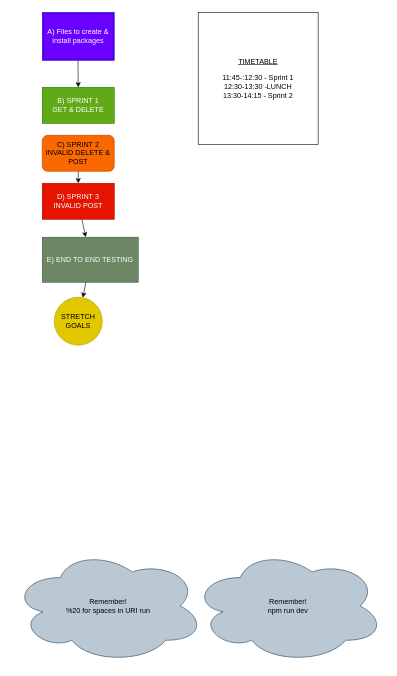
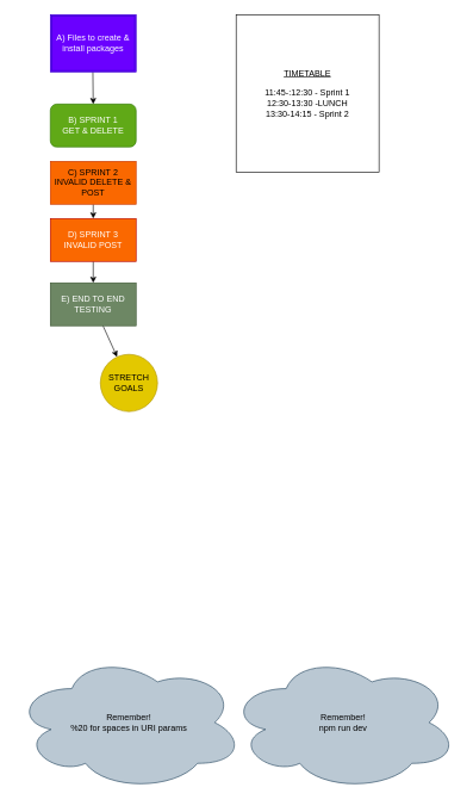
- <mxCell id="6" value="B) SPRINT 1&lt;br&gt;GET &amp;amp; DELETE" style="rounded=0;whiteSpace=wrap;html=1;fillColor=#60a917;fontColor=#ffffff;strokeColor=#2D7600;" parent="1" vertex="1"><mxGeometry x="70" y="145" width="120" height="60" as="geometry" /></mxCell>
+ <mxCell id="6" value="B) SPRINT 1&lt;br&gt;GET &amp;amp; DELETE" style="whiteSpace=wrap;html=1;fillColor=#60a917;fontColor=#ffffff;strokeColor=#2D7600;rounded=1;" parent="1" vertex="1"><mxGeometry x="70" y="145" width="120" height="60" as="geometry" /></mxCell>
- <mxCell id="8" value="C) SPRINT 2&lt;br&gt;INVALID DELETE &amp;amp;&lt;br&gt;POST" style="whiteSpace=wrap;html=1;fillColor=#fa6800;fontColor=#000000;strokeColor=#C73500;rounded=1;" parent="1" vertex="1"><mxGeometry x="70" y="225" width="120" height="60" as="geometry" /></mxCell>
+ <mxCell id="8" value="C) SPRINT 2&lt;br&gt;INVALID DELETE &amp;amp;&lt;br&gt;POST" style="rounded=0;whiteSpace=wrap;html=1;fillColor=#fa6800;fontColor=#000000;strokeColor=#C73500;" parent="1" vertex="1"><mxGeometry x="70" y="225" width="120" height="60" as="geometry" /></mxCell>
- <mxCell id="10" value="&lt;span style=&quot;color: rgb(255, 255, 255);&quot;&gt;D) SPRINT 3&lt;/span&gt;&lt;br style=&quot;color: rgb(255, 255, 255);&quot;&gt;&lt;span style=&quot;color: rgb(255, 255, 255);&quot;&gt;INVALID POST&lt;/span&gt;" style="rounded=0;whiteSpace=wrap;html=1;fillColor=#e51400;fontColor=#ffffff;strokeColor=#B20000;" parent="1" vertex="1"><mxGeometry x="70" y="305" width="120" height="60" as="geometry" /></mxCell>
+ <mxCell id="10" value="&lt;span style=&quot;color: rgb(255, 255, 255);&quot;&gt;D) SPRINT 3&lt;/span&gt;&lt;br style=&quot;color: rgb(255, 255, 255);&quot;&gt;&lt;span style=&quot;color: rgb(255, 255, 255);&quot;&gt;INVALID POST&lt;/span&gt;" style="rounded=0;whiteSpace=wrap;html=1;fillColor=#fa6800;fontColor=#ffffff;strokeColor=#B20000;" parent="1" vertex="1"><mxGeometry x="70" y="305" width="120" height="60" as="geometry" /></mxCell>
- <mxCell id="12" value="E) END TO END TESTING" style="rounded=0;whiteSpace=wrap;html=1;fillColor=#6d8764;fontColor=#ffffff;strokeColor=#3A5431;" parent="1" vertex="1"><mxGeometry x="70" y="395" width="160" height="75" as="geometry" /></mxCell>
+ <mxCell id="12" value="E) END TO END TESTING" style="rounded=0;whiteSpace=wrap;html=1;fillColor=#6d8764;fontColor=#ffffff;strokeColor=#3A5431;" parent="1" vertex="1"><mxGeometry x="70" y="395" width="120" height="60" as="geometry" /></mxCell>
- <mxCell id="13" value="STRETCH GOALS" style="ellipse;whiteSpace=wrap;html=1;fillColor=#e3c800;strokeColor=#B09500;fontColor=#000000;rounded=0;" parent="1" vertex="1"><mxGeometry x="90" y="495" width="80" height="80" as="geometry" /></mxCell>
+ <mxCell id="13" value="STRETCH GOALS" style="ellipse;whiteSpace=wrap;html=1;fillColor=#e3c800;strokeColor=#B09500;fontColor=#000000;rounded=0;" parent="1" vertex="1"><mxGeometry x="140" y="495" width="80" height="80" as="geometry" /></mxCell>
- <mxCell id="3" value="&lt;font color=&quot;#000000&quot;&gt;Remember! &lt;br&gt;%20 for spaces in URI run&lt;/font&gt;" style="ellipse;shape=cloud;whiteSpace=wrap;html=1;fillColor=#bac8d3;strokeColor=#23445d;" parent="1" vertex="1"><mxGeometry x="20" y="915" width="320" height="190" as="geometry" /></mxCell>
+ <mxCell id="3" value="&lt;font color=&quot;#000000&quot;&gt;Remember! &lt;br&gt;%20 for spaces in URI params&lt;/font&gt;" style="ellipse;shape=cloud;whiteSpace=wrap;html=1;fillColor=#bac8d3;strokeColor=#23445d;" parent="1" vertex="1"><mxGeometry x="20" y="915" width="320" height="190" as="geometry" /></mxCell>
